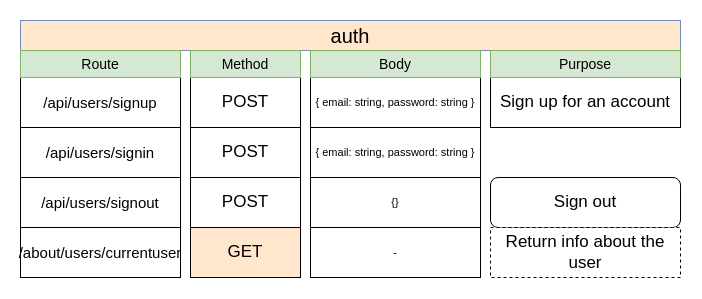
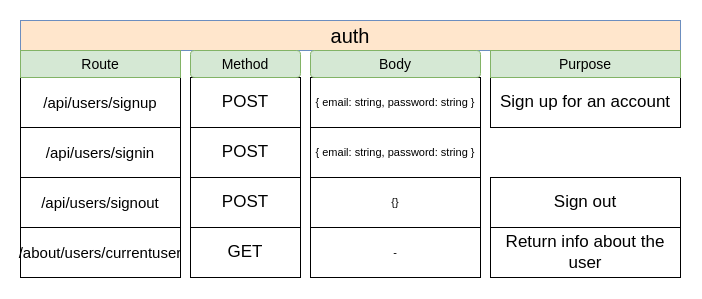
- <mxCell id="7" value="Method" style="rounded=0;whiteSpace=wrap;html=1;fontSize=14;align=center;fillColor=#d5e8d4;strokeColor=#82b366;fontColor=#000000;" parent="1" vertex="1"><mxGeometry x="190" y="50" width="110" height="27" as="geometry" /></mxCell>
+ <mxCell id="7" value="Method" style="whiteSpace=wrap;html=1;fontSize=14;align=center;fillColor=#d5e8d4;strokeColor=#82b366;fontColor=#000000;rounded=1;" parent="1" vertex="1"><mxGeometry x="190" y="50" width="110" height="27" as="geometry" /></mxCell>
- <mxCell id="9" value="Body" style="rounded=0;whiteSpace=wrap;html=1;fontSize=14;align=center;fillColor=#d5e8d4;strokeColor=#82b366;fontColor=#000000;" parent="1" vertex="1"><mxGeometry x="310" y="50" width="170" height="27" as="geometry" /></mxCell>
+ <mxCell id="9" value="Body" style="whiteSpace=wrap;html=1;fontSize=14;align=center;fillColor=#d5e8d4;strokeColor=#82b366;fontColor=#000000;rounded=1;" parent="1" vertex="1"><mxGeometry x="310" y="50" width="170" height="27" as="geometry" /></mxCell>
- <mxCell id="17" value="Sign out" style="whiteSpace=wrap;html=1;fontSize=17;align=center;rounded=1;" parent="1" vertex="1"><mxGeometry x="490" y="177" width="190" height="50" as="geometry" /></mxCell>
+ <mxCell id="17" value="Sign out" style="rounded=0;whiteSpace=wrap;html=1;fontSize=17;align=center;" parent="1" vertex="1"><mxGeometry x="490" y="177" width="190" height="50" as="geometry" /></mxCell>
- <mxCell id="18" value="GET" style="rounded=0;whiteSpace=wrap;html=1;fontSize=17;align=center;fillColor=#ffe6cc;" parent="1" vertex="1"><mxGeometry x="190" y="227" width="110" height="50" as="geometry" /></mxCell>
+ <mxCell id="18" value="GET" style="rounded=0;whiteSpace=wrap;html=1;fontSize=17;align=center;" parent="1" vertex="1"><mxGeometry x="190" y="227" width="110" height="50" as="geometry" /></mxCell>
- <mxCell id="21" value="Return info about the user" style="rounded=0;whiteSpace=wrap;html=1;fontSize=17;align=center;dashed=1;" parent="1" vertex="1"><mxGeometry x="490" y="227" width="190" height="50" as="geometry" /></mxCell>
+ <mxCell id="21" value="Return info about the user" style="rounded=0;whiteSpace=wrap;html=1;fontSize=17;align=center;" parent="1" vertex="1"><mxGeometry x="490" y="227" width="190" height="50" as="geometry" /></mxCell>
